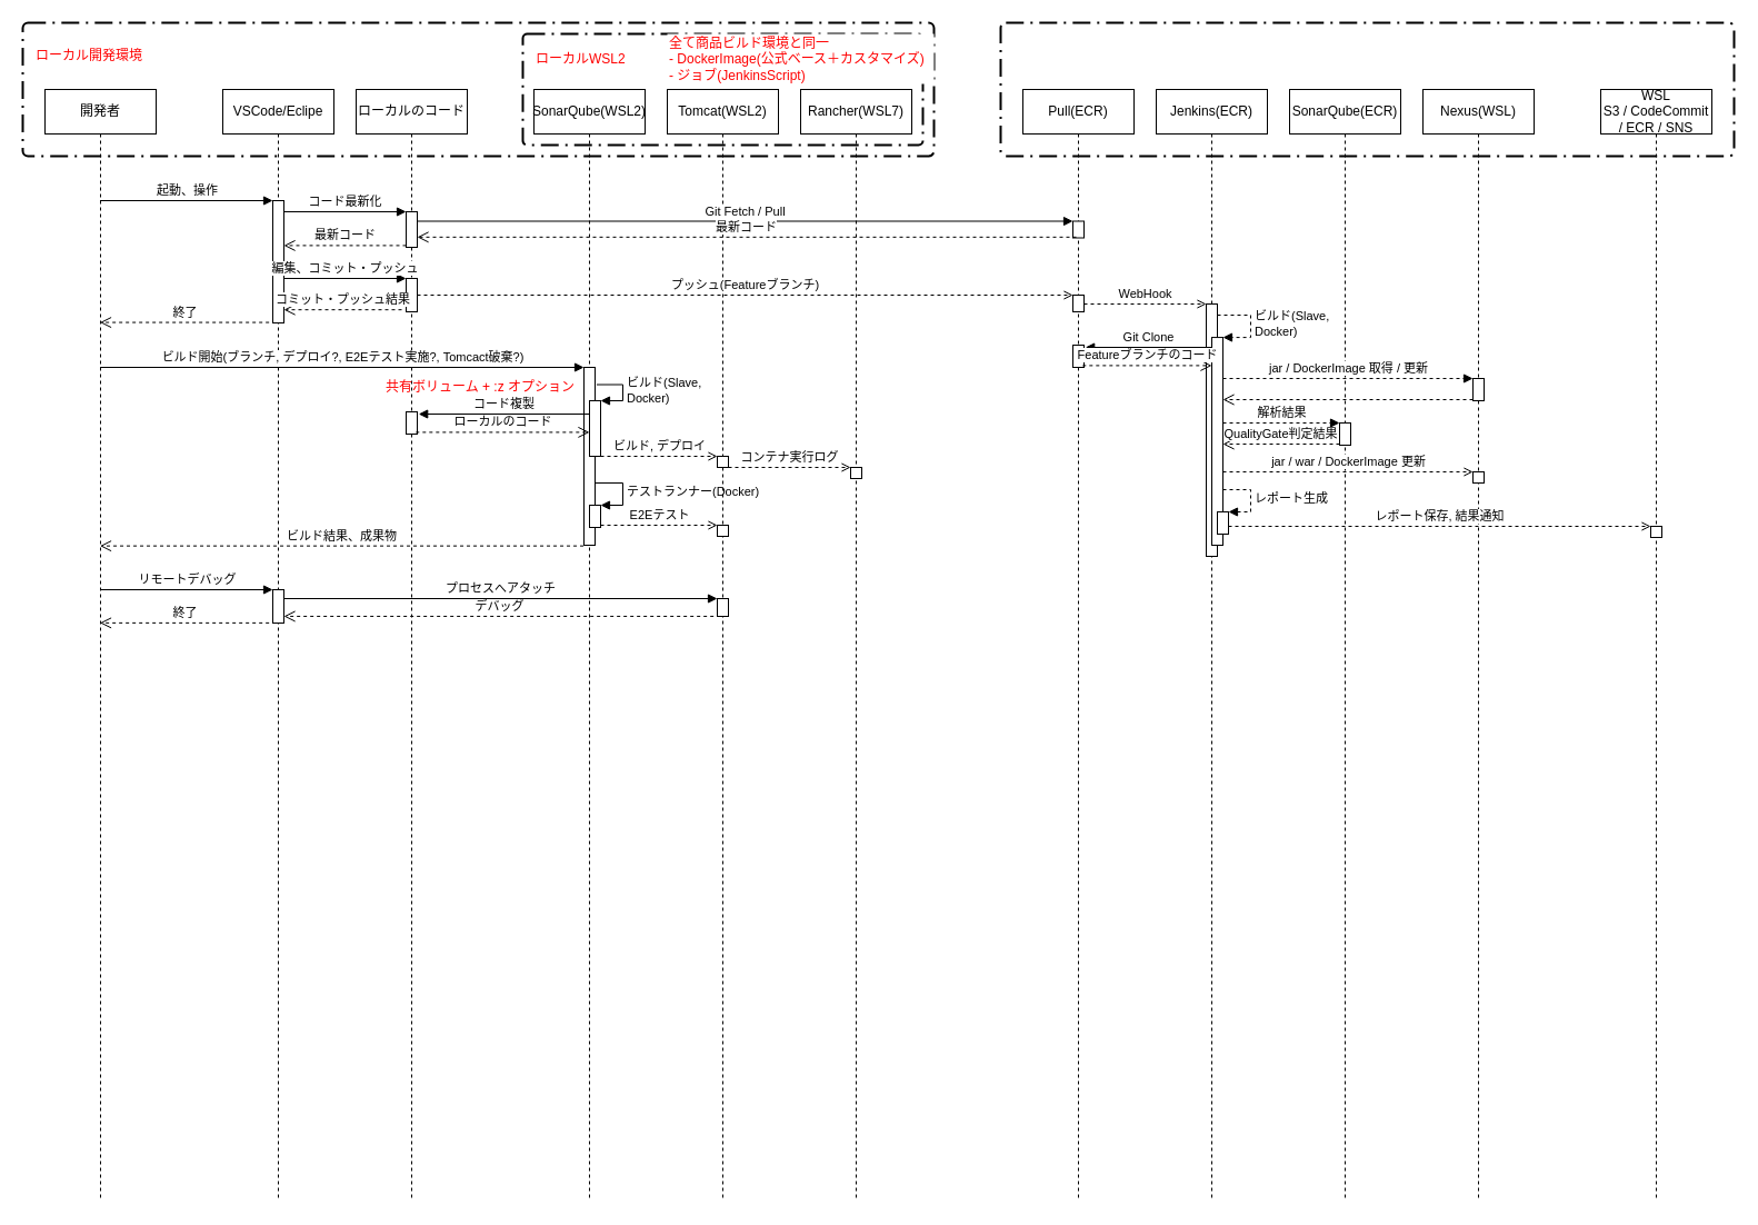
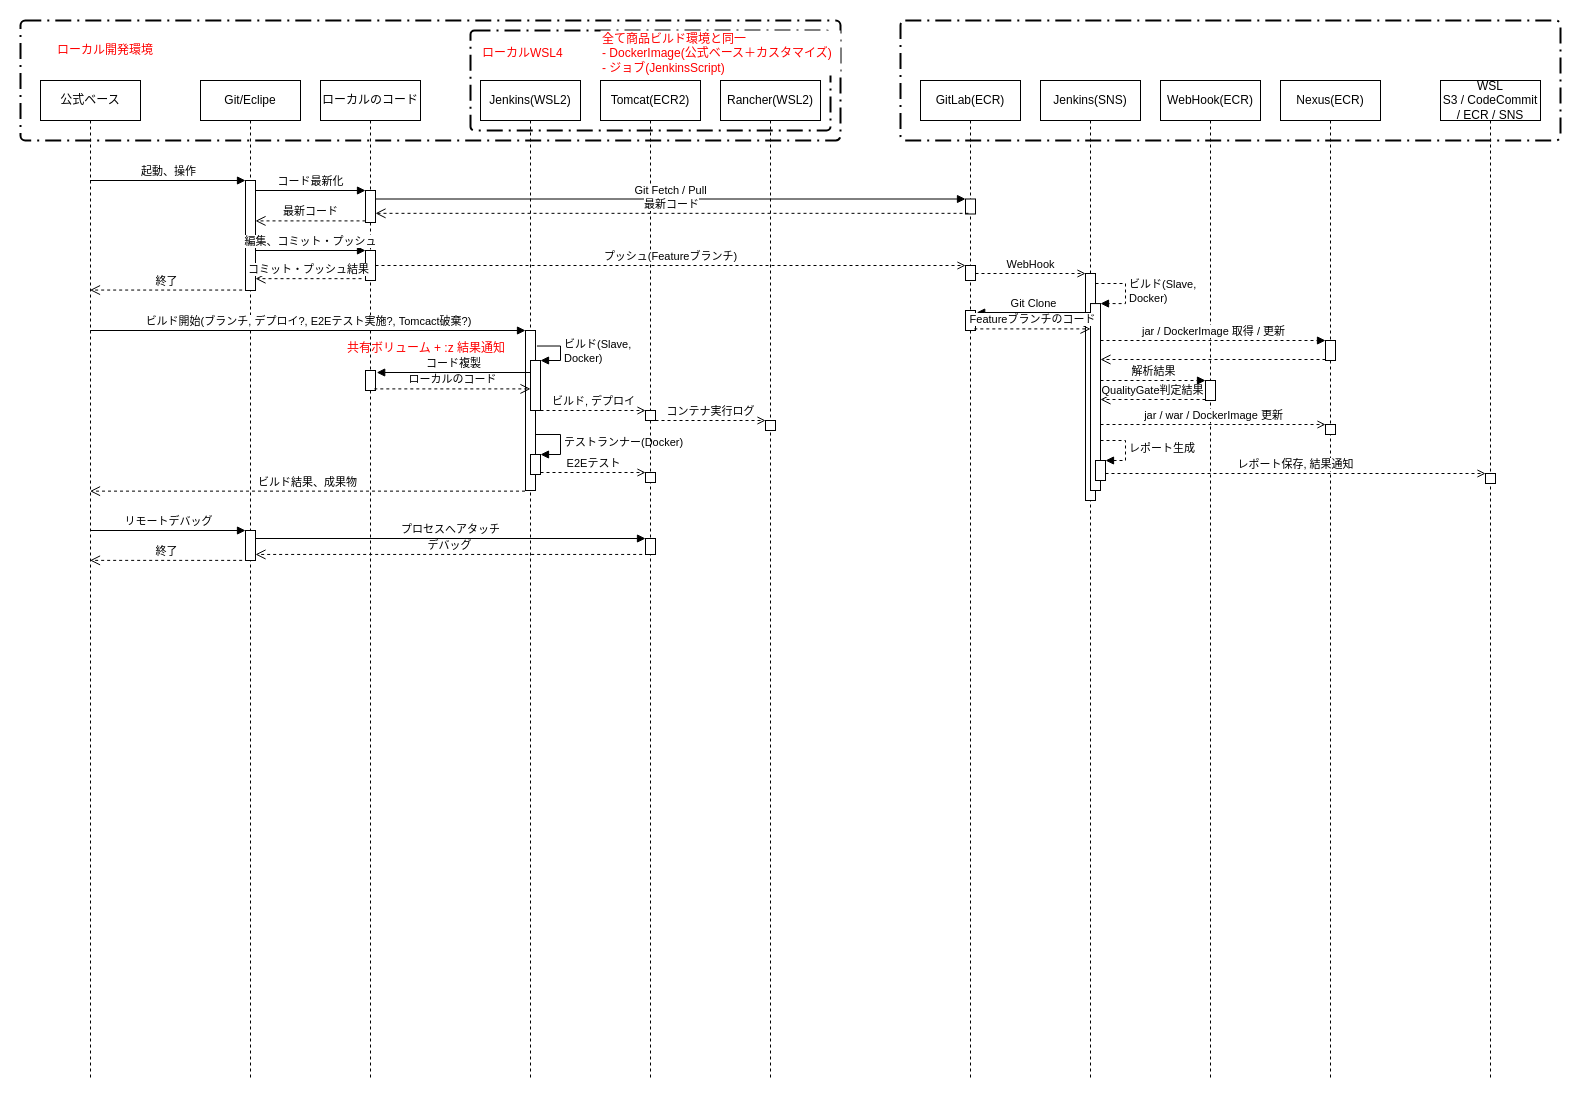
- <mxCell id="70" value="ローカル開発環境" style="text;html=1;strokeColor=none;fillColor=none;align=left;verticalAlign=middle;whiteSpace=wrap;rounded=0;fontColor=#FF0000;" vertex="1" parent="1"><mxGeometry x="30" y="40" width="160" height="20" as="geometry" /></mxCell>
+ <mxCell id="70" value="ローカル開発環境" style="text;html=1;strokeColor=none;fillColor=none;align=left;verticalAlign=middle;whiteSpace=wrap;rounded=0;fontColor=#FF0000;" vertex="1" parent="1"><mxGeometry x="55" y="40" width="160" height="20" as="geometry" /></mxCell>
- <mxCell id="72" value="ローカルWSL2" style="text;html=1;strokeColor=none;fillColor=none;align=left;verticalAlign=middle;whiteSpace=wrap;rounded=0;fontColor=#FF0000;" vertex="1" parent="1"><mxGeometry x="480" y="42.5" width="160" height="20" as="geometry" /></mxCell>
+ <mxCell id="72" value="ローカルWSL4" style="text;html=1;strokeColor=none;fillColor=none;align=left;verticalAlign=middle;whiteSpace=wrap;rounded=0;fontColor=#FF0000;" vertex="1" parent="1"><mxGeometry x="480" y="42.5" width="160" height="20" as="geometry" /></mxCell>
- <mxCell id="4" value="開発者" style="shape=umlLifeline;perimeter=lifelinePerimeter;whiteSpace=wrap;html=1;container=1;collapsible=0;recursiveResize=0;outlineConnect=0;" parent="1" vertex="1"><mxGeometry x="40" y="80" width="100" height="1000" as="geometry" /></mxCell>
+ <mxCell id="4" value="公式ベース" style="shape=umlLifeline;perimeter=lifelinePerimeter;whiteSpace=wrap;html=1;container=1;collapsible=0;recursiveResize=0;outlineConnect=0;" parent="1" vertex="1"><mxGeometry x="40" y="80" width="100" height="1000" as="geometry" /></mxCell>
- <mxCell id="5" value="VSCode/Eclipe" style="shape=umlLifeline;perimeter=lifelinePerimeter;whiteSpace=wrap;html=1;container=1;collapsible=0;recursiveResize=0;outlineConnect=0;" parent="1" vertex="1"><mxGeometry x="200" y="80" width="100" height="1000" as="geometry" /></mxCell>
+ <mxCell id="5" value="Git/Eclipe" style="shape=umlLifeline;perimeter=lifelinePerimeter;whiteSpace=wrap;html=1;container=1;collapsible=0;recursiveResize=0;outlineConnect=0;" parent="1" vertex="1"><mxGeometry x="200" y="80" width="100" height="1000" as="geometry" /></mxCell>
- <mxCell id="11" value="SonarQube(WSL2)" style="shape=umlLifeline;perimeter=lifelinePerimeter;whiteSpace=wrap;html=1;container=1;collapsible=0;recursiveResize=0;outlineConnect=0;" parent="1" vertex="1"><mxGeometry x="480" y="80" width="100" height="1000" as="geometry" /></mxCell>
+ <mxCell id="11" value="Jenkins(WSL2)" style="shape=umlLifeline;perimeter=lifelinePerimeter;whiteSpace=wrap;html=1;container=1;collapsible=0;recursiveResize=0;outlineConnect=0;" parent="1" vertex="1"><mxGeometry x="480" y="80" width="100" height="1000" as="geometry" /></mxCell>
- <mxCell id="15" value="Tomcat(WSL2)" style="shape=umlLifeline;perimeter=lifelinePerimeter;whiteSpace=wrap;html=1;container=1;collapsible=0;recursiveResize=0;outlineConnect=0;" parent="1" vertex="1"><mxGeometry x="600" y="80" width="100" height="1000" as="geometry" /></mxCell>
+ <mxCell id="15" value="Tomcat(ECR2)" style="shape=umlLifeline;perimeter=lifelinePerimeter;whiteSpace=wrap;html=1;container=1;collapsible=0;recursiveResize=0;outlineConnect=0;" parent="1" vertex="1"><mxGeometry x="600" y="80" width="100" height="1000" as="geometry" /></mxCell>
- <mxCell id="38" value="Rancher(WSL7)" style="shape=umlLifeline;perimeter=lifelinePerimeter;whiteSpace=wrap;html=1;container=1;collapsible=0;recursiveResize=0;outlineConnect=0;" parent="1" vertex="1"><mxGeometry x="720" y="80" width="100" height="1000" as="geometry" /></mxCell>
+ <mxCell id="38" value="Rancher(WSL2)" style="shape=umlLifeline;perimeter=lifelinePerimeter;whiteSpace=wrap;html=1;container=1;collapsible=0;recursiveResize=0;outlineConnect=0;" parent="1" vertex="1"><mxGeometry x="720" y="80" width="100" height="1000" as="geometry" /></mxCell>
- <mxCell id="24" value="Pull(ECR)" style="shape=umlLifeline;perimeter=lifelinePerimeter;whiteSpace=wrap;html=1;container=1;collapsible=0;recursiveResize=0;outlineConnect=0;" parent="1" vertex="1"><mxGeometry x="920" y="80" width="100" height="1000" as="geometry" /></mxCell>
+ <mxCell id="24" value="GitLab(ECR)" style="shape=umlLifeline;perimeter=lifelinePerimeter;whiteSpace=wrap;html=1;container=1;collapsible=0;recursiveResize=0;outlineConnect=0;" parent="1" vertex="1"><mxGeometry x="920" y="80" width="100" height="1000" as="geometry" /></mxCell>
- <mxCell id="29" value="Jenkins(ECR)" style="shape=umlLifeline;perimeter=lifelinePerimeter;whiteSpace=wrap;html=1;container=1;collapsible=0;recursiveResize=0;outlineConnect=0;" parent="1" vertex="1"><mxGeometry x="1040" y="80" width="100" height="1000" as="geometry" /></mxCell>
+ <mxCell id="29" value="Jenkins(SNS)" style="shape=umlLifeline;perimeter=lifelinePerimeter;whiteSpace=wrap;html=1;container=1;collapsible=0;recursiveResize=0;outlineConnect=0;" parent="1" vertex="1"><mxGeometry x="1040" y="80" width="100" height="1000" as="geometry" /></mxCell>
- <mxCell id="57" value="SonarQube(ECR)" style="shape=umlLifeline;perimeter=lifelinePerimeter;whiteSpace=wrap;html=1;container=1;collapsible=0;recursiveResize=0;outlineConnect=0;" vertex="1" parent="1"><mxGeometry x="1160" y="80" width="100" height="1000" as="geometry" /></mxCell>
+ <mxCell id="57" value="WebHook(ECR)" style="shape=umlLifeline;perimeter=lifelinePerimeter;whiteSpace=wrap;html=1;container=1;collapsible=0;recursiveResize=0;outlineConnect=0;" vertex="1" parent="1"><mxGeometry x="1160" y="80" width="100" height="1000" as="geometry" /></mxCell>
- <mxCell id="63" value="Nexus(WSL)" style="shape=umlLifeline;perimeter=lifelinePerimeter;whiteSpace=wrap;html=1;container=1;collapsible=0;recursiveResize=0;outlineConnect=0;" vertex="1" parent="1"><mxGeometry x="1280" y="80" width="100" height="1000" as="geometry" /></mxCell>
+ <mxCell id="63" value="Nexus(ECR)" style="shape=umlLifeline;perimeter=lifelinePerimeter;whiteSpace=wrap;html=1;container=1;collapsible=0;recursiveResize=0;outlineConnect=0;" vertex="1" parent="1"><mxGeometry x="1280" y="80" width="100" height="1000" as="geometry" /></mxCell>
- <mxCell id="73" value="共有ボリューム +&amp;nbsp;:z オプション" style="text;html=1;strokeColor=none;fillColor=none;align=left;verticalAlign=middle;whiteSpace=wrap;rounded=0;fontColor=#FF0000;" vertex="1" parent="1"><mxGeometry x="345" y="338" width="175" height="20" as="geometry" /></mxCell>
+ <mxCell id="73" value="共有ボリューム +&amp;nbsp;:z 結果通知" style="text;html=1;strokeColor=none;fillColor=none;align=left;verticalAlign=middle;whiteSpace=wrap;rounded=0;fontColor=#FF0000;" vertex="1" parent="1"><mxGeometry x="345" y="338" width="175" height="20" as="geometry" /></mxCell>
